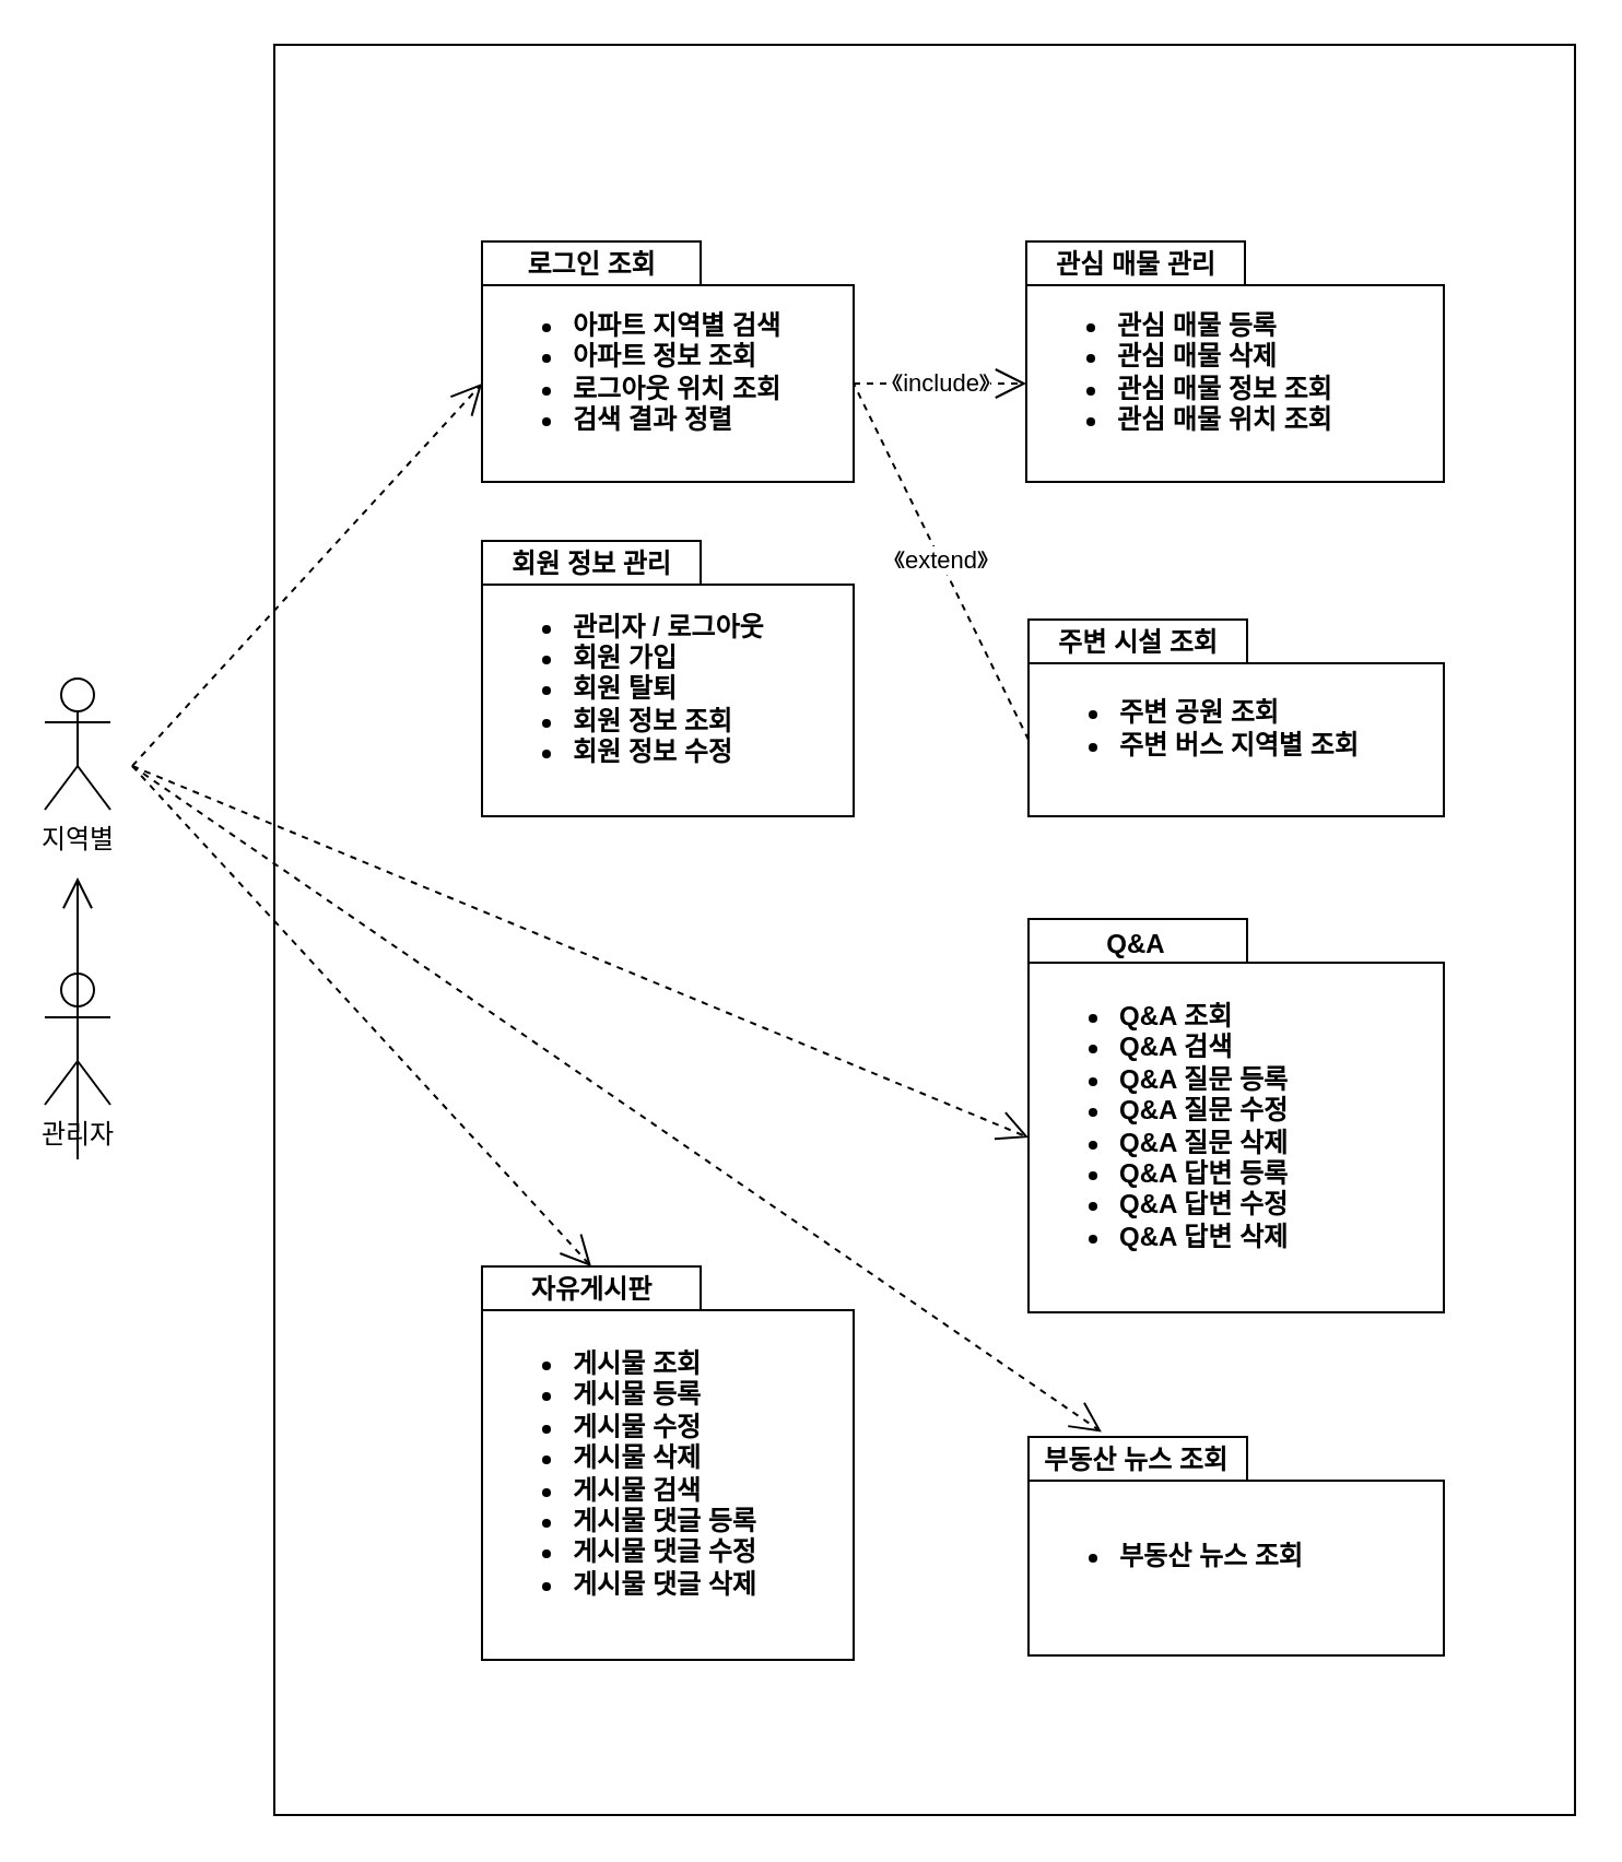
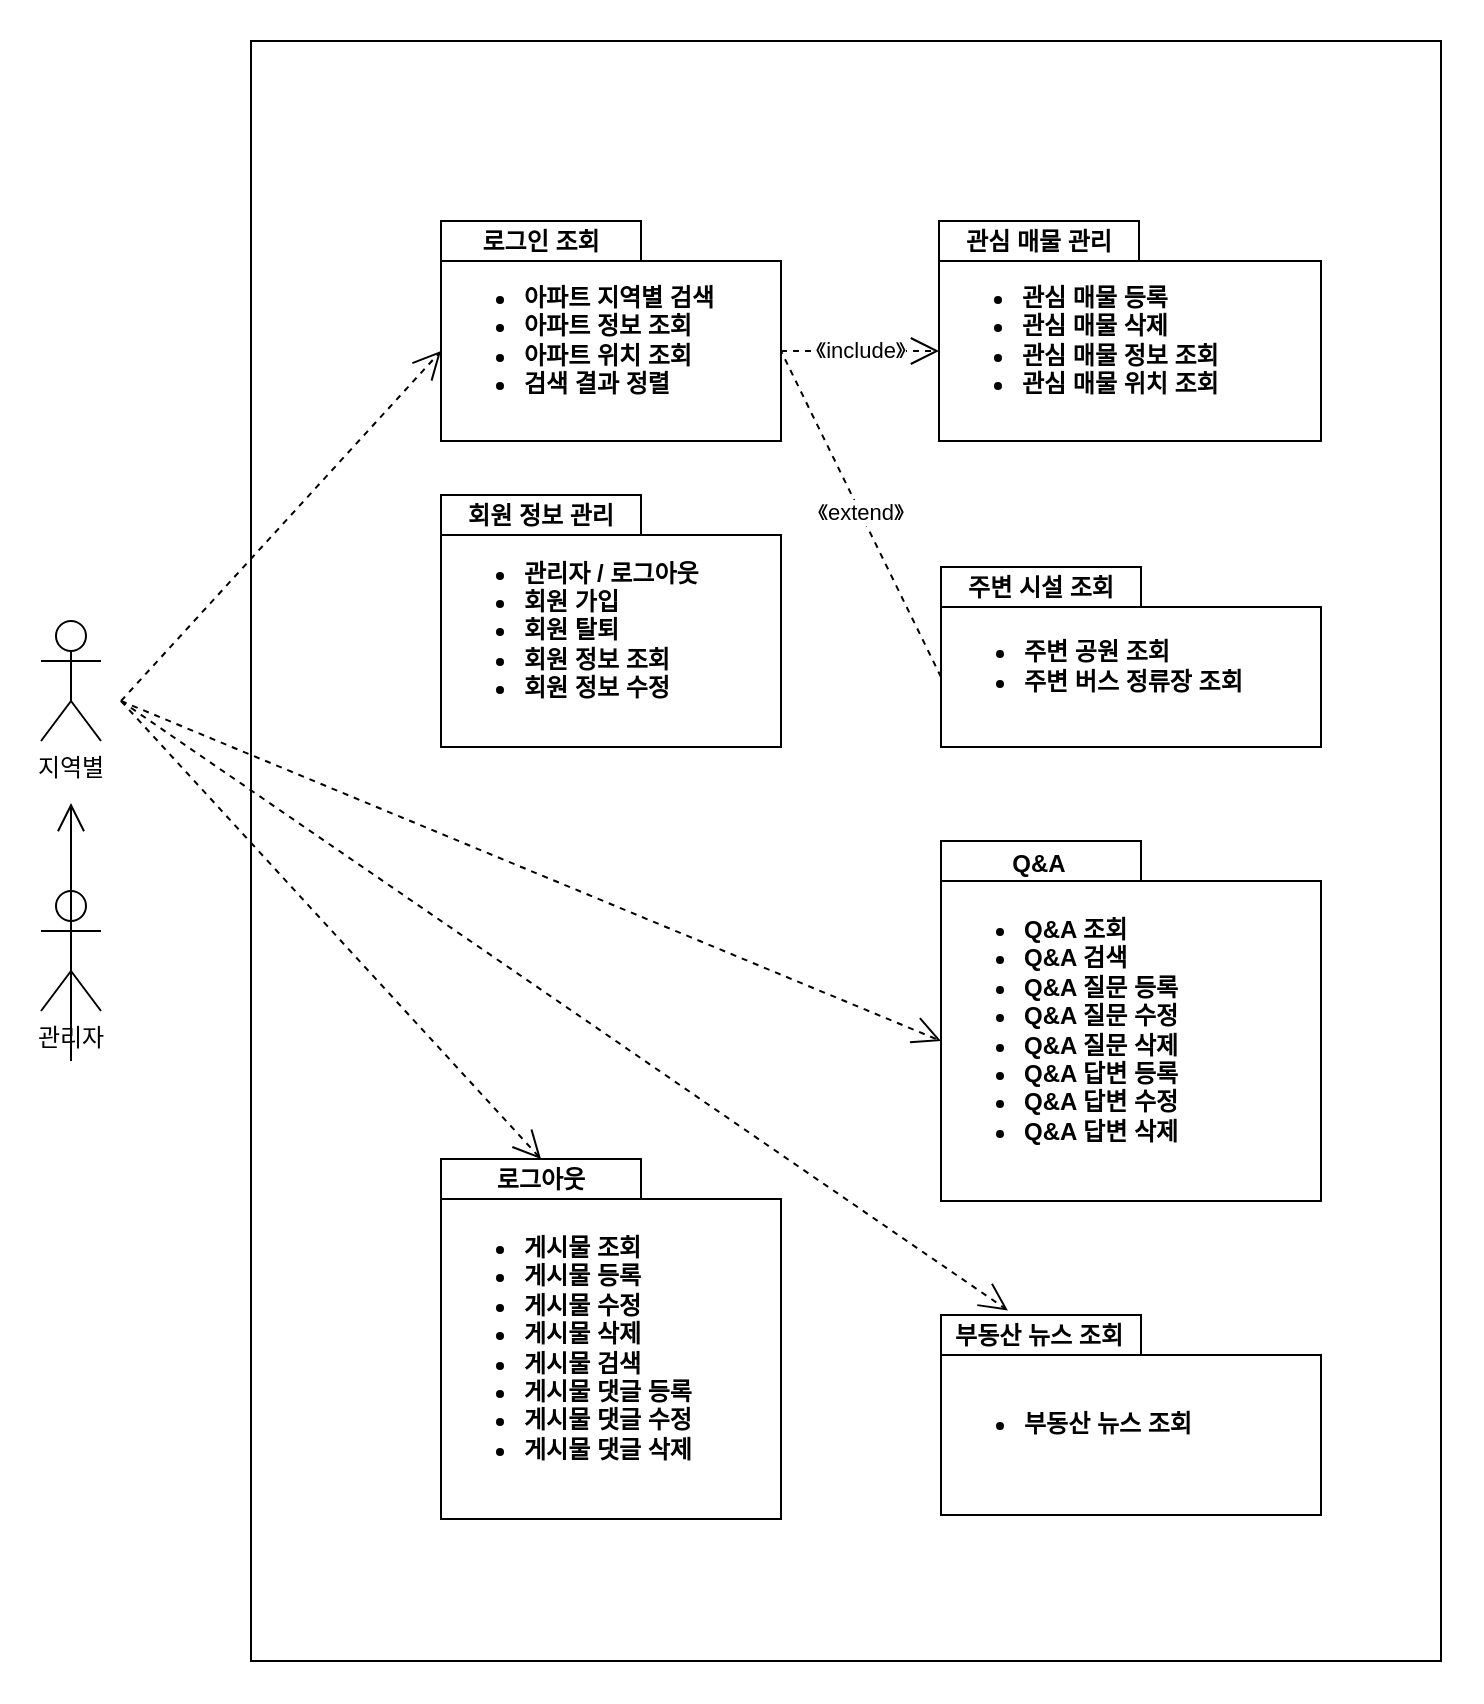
- <mxCell id="5" value="&lt;ul&gt;&lt;li&gt;아파트 지역별 검색&lt;/li&gt;&lt;li&gt;아파트 정보 조회&lt;/li&gt;&lt;li&gt;로그아웃 위치 조회&lt;/li&gt;&lt;li&gt;검색 결과 정렬&lt;/li&gt;&lt;/ul&gt;" style="shape=folder;fontStyle=1;spacingTop=10;tabWidth=100;tabHeight=20;tabPosition=left;html=1;align=left;" parent="1" vertex="1"><mxGeometry x="220" y="110" width="170" height="110" as="geometry" /></mxCell>
+ <mxCell id="5" value="&lt;ul&gt;&lt;li&gt;아파트 지역별 검색&lt;/li&gt;&lt;li&gt;아파트 정보 조회&lt;/li&gt;&lt;li&gt;아파트 위치 조회&lt;/li&gt;&lt;li&gt;검색 결과 정렬&lt;/li&gt;&lt;/ul&gt;" style="shape=folder;fontStyle=1;spacingTop=10;tabWidth=100;tabHeight=20;tabPosition=left;html=1;align=left;" parent="1" vertex="1"><mxGeometry x="220" y="110" width="170" height="110" as="geometry" /></mxCell>
- <mxCell id="10" value="&lt;ul&gt;&lt;li&gt;주변 공원 조회&lt;/li&gt;&lt;li&gt;주변 버스 지역별 조회&lt;/li&gt;&lt;/ul&gt;" style="shape=folder;fontStyle=1;spacingTop=10;tabWidth=100;tabHeight=20;tabPosition=left;html=1;align=left;" parent="1" vertex="1"><mxGeometry x="470" y="283" width="190" height="90" as="geometry" /></mxCell>
+ <mxCell id="10" value="&lt;ul&gt;&lt;li&gt;주변 공원 조회&lt;/li&gt;&lt;li&gt;주변 버스 정류장 조회&lt;/li&gt;&lt;/ul&gt;" style="shape=folder;fontStyle=1;spacingTop=10;tabWidth=100;tabHeight=20;tabPosition=left;html=1;align=left;" parent="1" vertex="1"><mxGeometry x="470" y="283" width="190" height="90" as="geometry" /></mxCell>
- <mxCell id="19" value="자유게시판" style="text;html=1;align=center;verticalAlign=middle;resizable=0;points=[];autosize=1;strokeColor=none;fillColor=none;fontStyle=1" parent="1" vertex="1"><mxGeometry x="230" y="575" width="80" height="30" as="geometry" /></mxCell>
+ <mxCell id="19" value="로그아웃" style="text;html=1;align=center;verticalAlign=middle;resizable=0;points=[];autosize=1;strokeColor=none;fillColor=none;fontStyle=1" parent="1" vertex="1"><mxGeometry x="230" y="575" width="80" height="30" as="geometry" /></mxCell>
